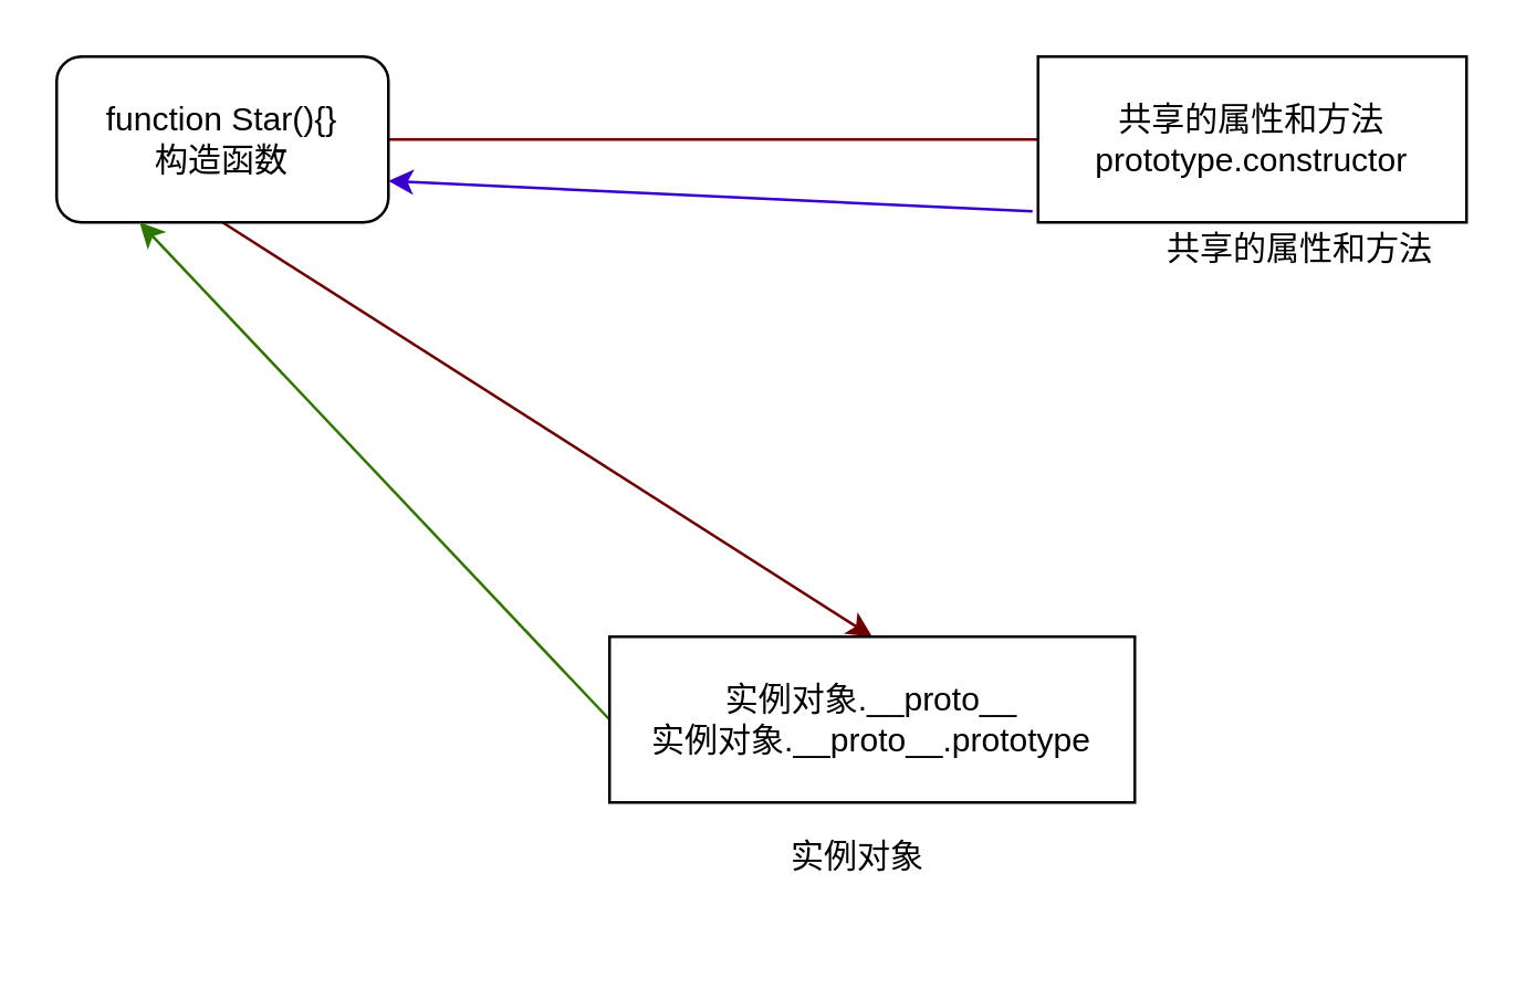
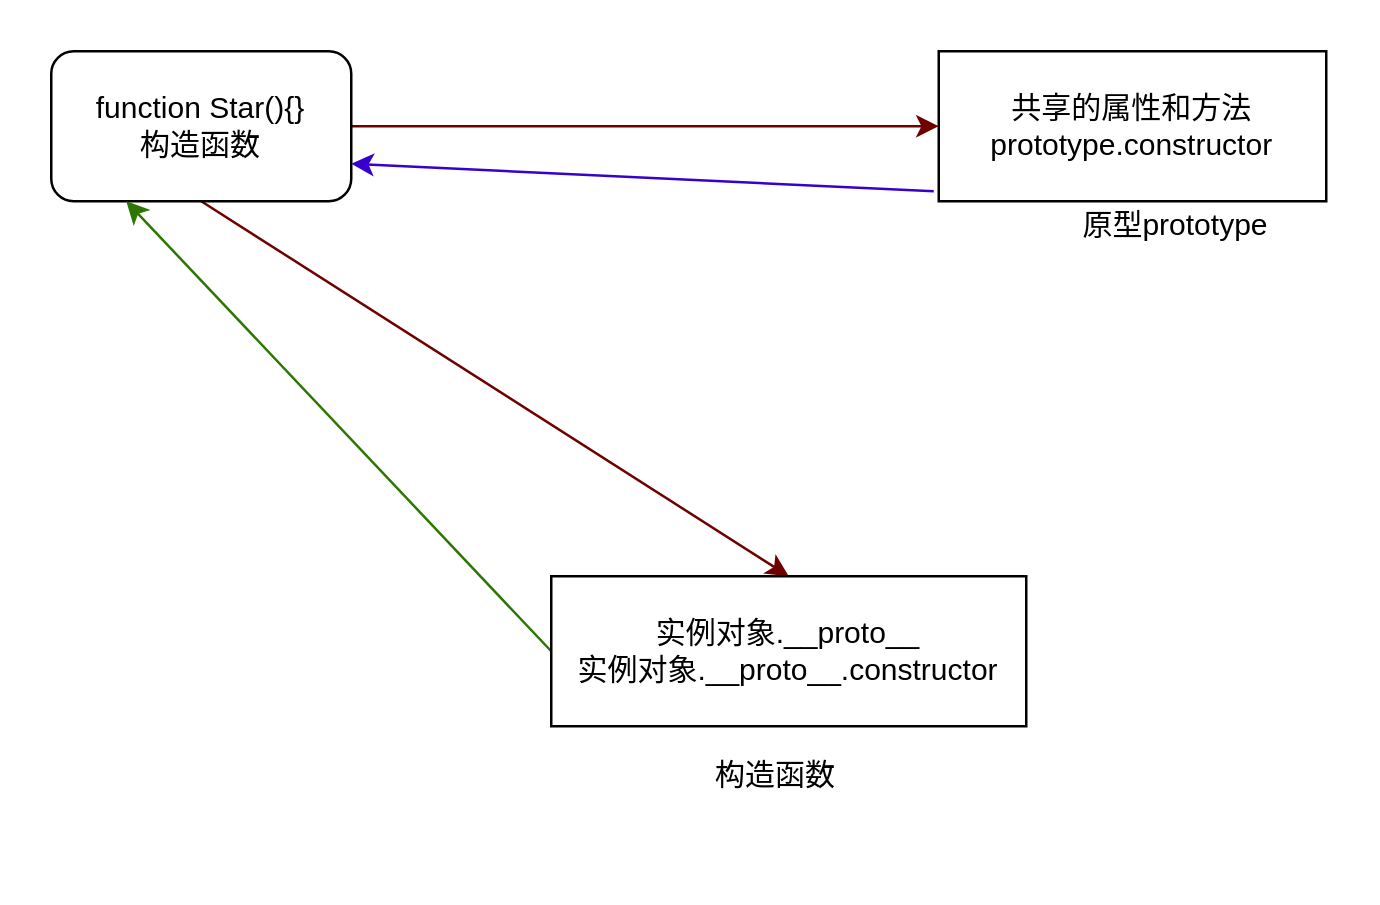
- <mxCell id="3" style="edgeStyle=none;html=1;exitX=1;exitY=0.5;exitDx=0;exitDy=0;entryX=0;entryY=0.5;entryDx=0;entryDy=0;fillColor=#a20025;strokeColor=#6F0000;endArrow=none;" parent="1" source="4" target="9" edge="1"><mxGeometry relative="1" as="geometry" /></mxCell>
+ <mxCell id="3" style="edgeStyle=none;html=1;exitX=1;exitY=0.5;exitDx=0;exitDy=0;entryX=0;entryY=0.5;entryDx=0;entryDy=0;fillColor=#a20025;strokeColor=#6F0000;" parent="1" source="4" target="9" edge="1"><mxGeometry relative="1" as="geometry" /></mxCell>
- <mxCell id="11" value="共享的属性和方法" style="rounded=0;whiteSpace=wrap;html=1;fillColor=none;strokeColor=none;" parent="1" vertex="1"><mxGeometry x="410" y="60" width="120" height="60" as="geometry" /></mxCell>
+ <mxCell id="11" value="原型prototype" style="rounded=0;whiteSpace=wrap;html=1;fillColor=none;strokeColor=none;" parent="1" vertex="1"><mxGeometry x="410" y="60" width="120" height="60" as="geometry" /></mxCell>
- <mxCell id="7" value="实例对象.__proto__&lt;br&gt;实例对象.__proto__.prototype" style="rounded=0;whiteSpace=wrap;html=1;" parent="1" vertex="1"><mxGeometry x="220" y="230" width="190" height="60" as="geometry" /></mxCell>
+ <mxCell id="7" value="实例对象.__proto__&lt;br&gt;实例对象.__proto__.constructor" style="rounded=0;whiteSpace=wrap;html=1;" parent="1" vertex="1"><mxGeometry x="220" y="230" width="190" height="60" as="geometry" /></mxCell>
- <mxCell id="8" value="实例对象" style="rounded=0;whiteSpace=wrap;html=1;fillColor=none;strokeColor=none;" parent="1" vertex="1"><mxGeometry x="250" y="280" width="120" height="60" as="geometry" /></mxCell>
+ <mxCell id="8" value="构造函数" style="rounded=0;whiteSpace=wrap;html=1;fillColor=none;strokeColor=none;" parent="1" vertex="1"><mxGeometry x="250" y="280" width="120" height="60" as="geometry" /></mxCell>
